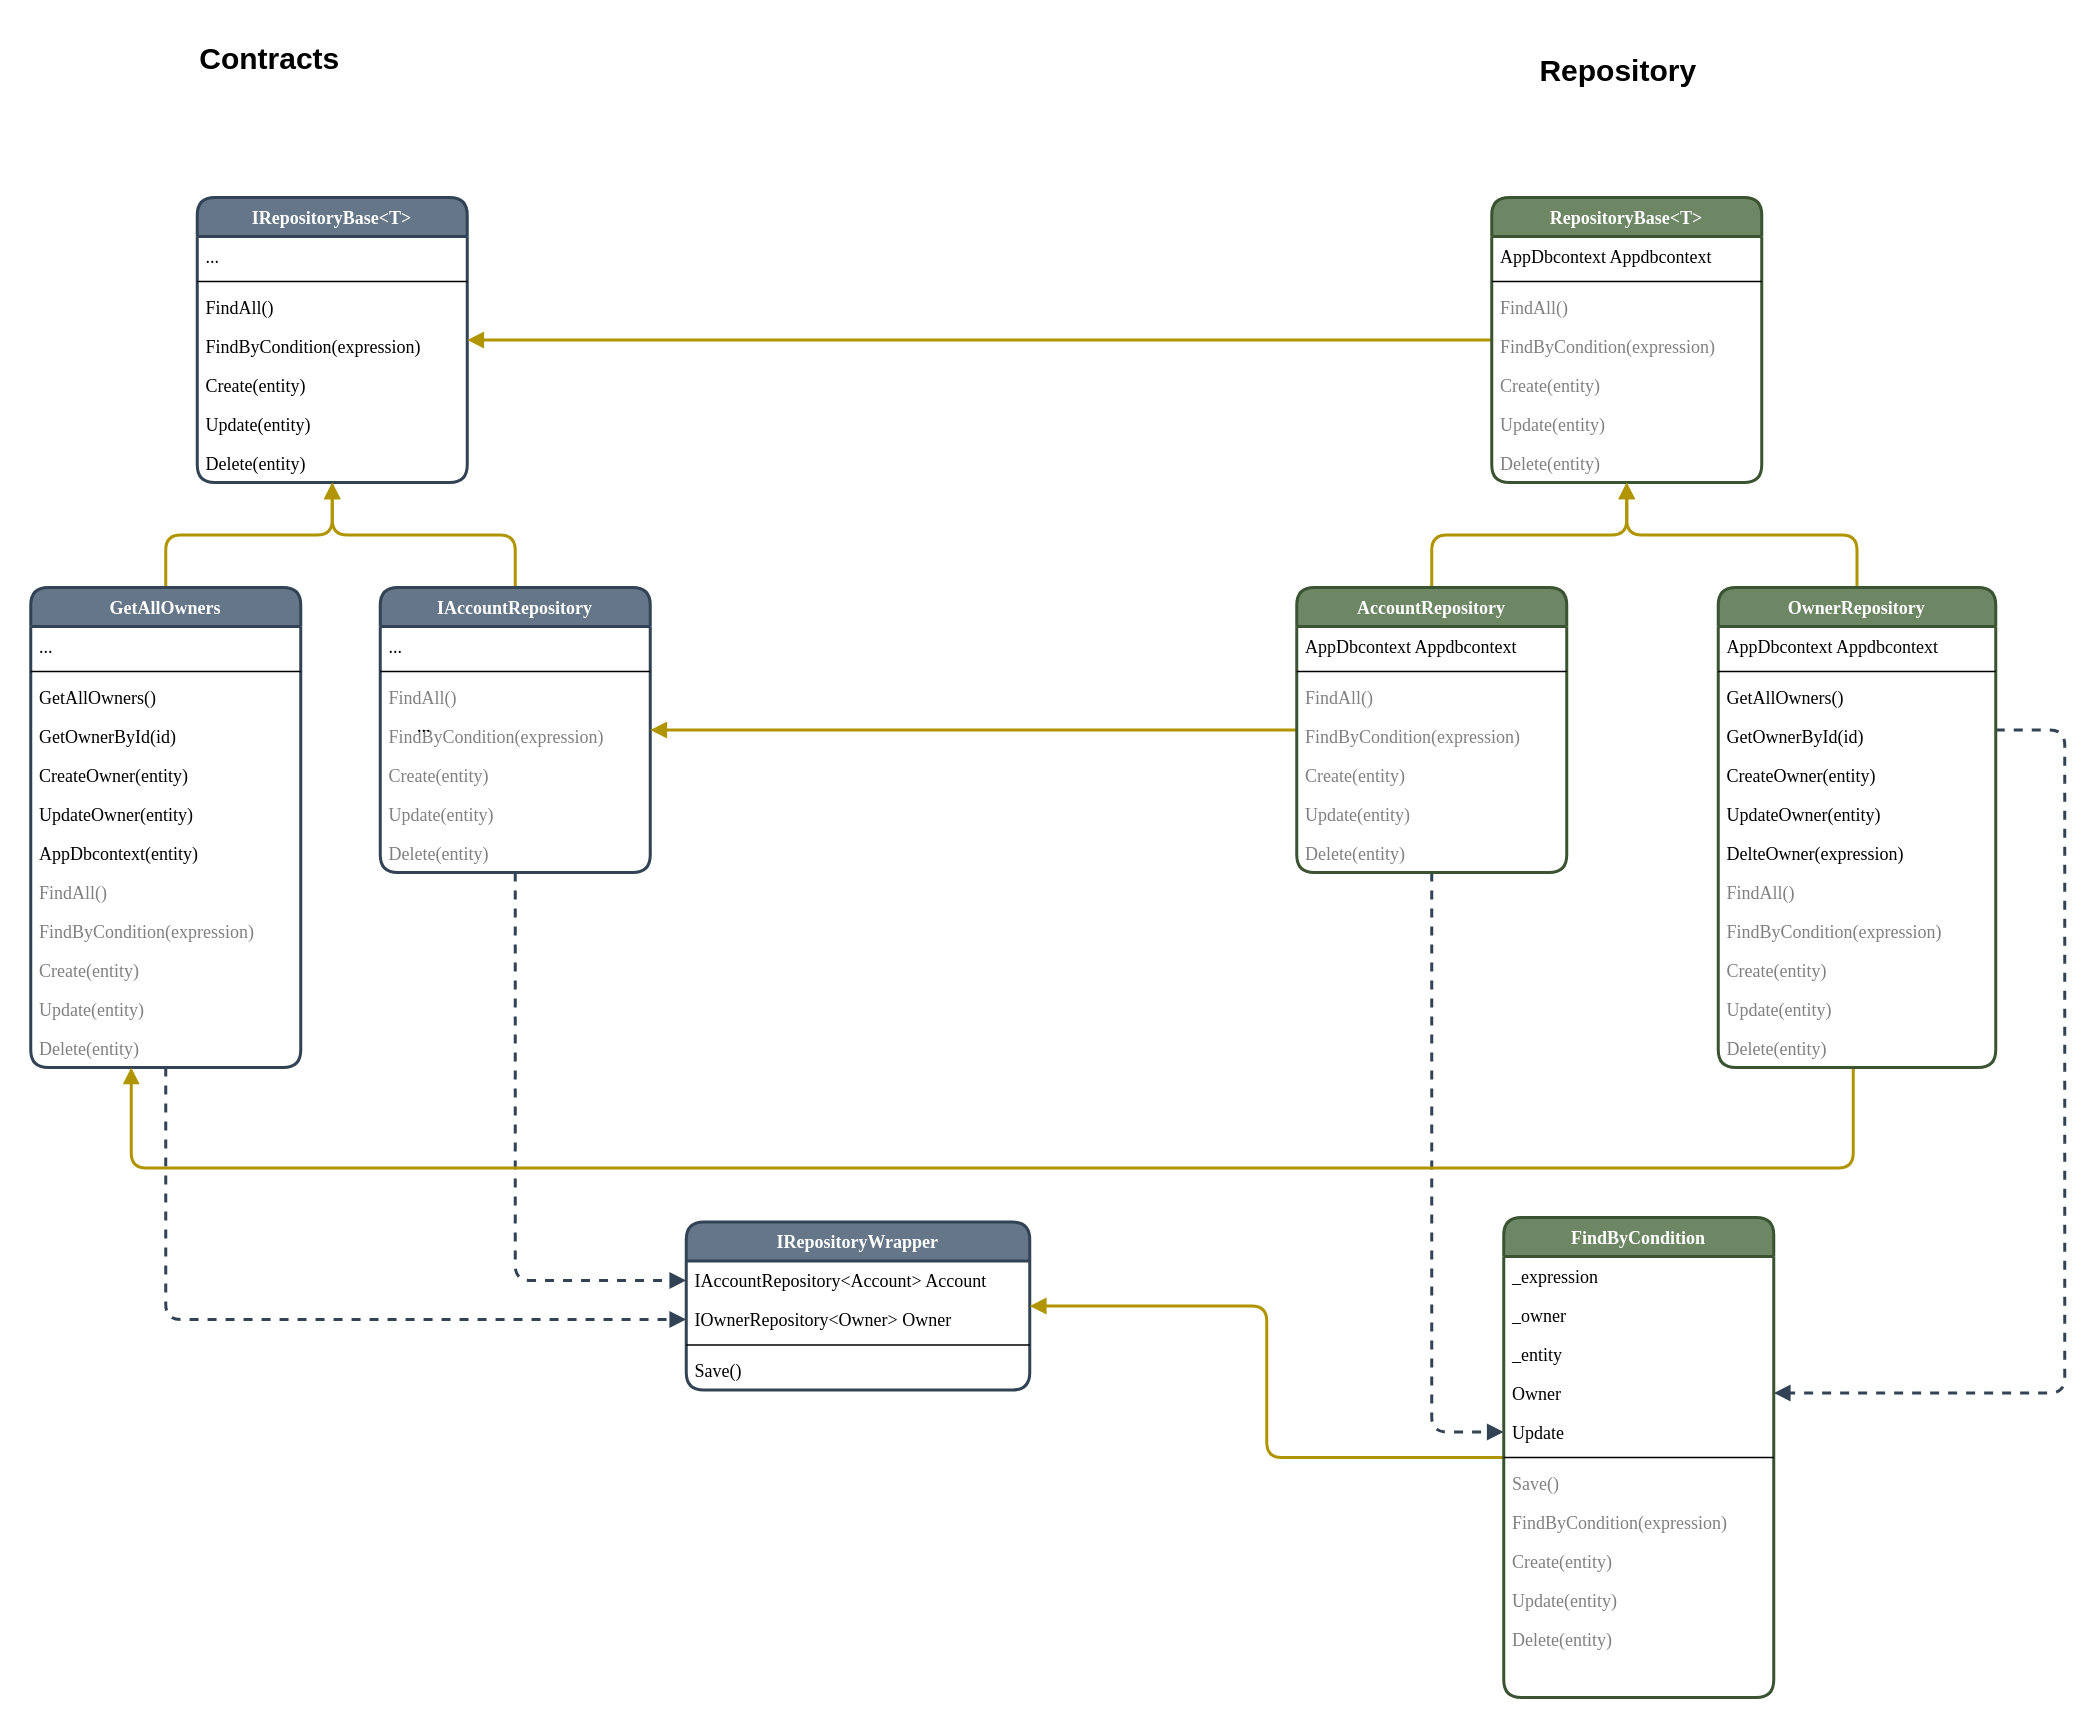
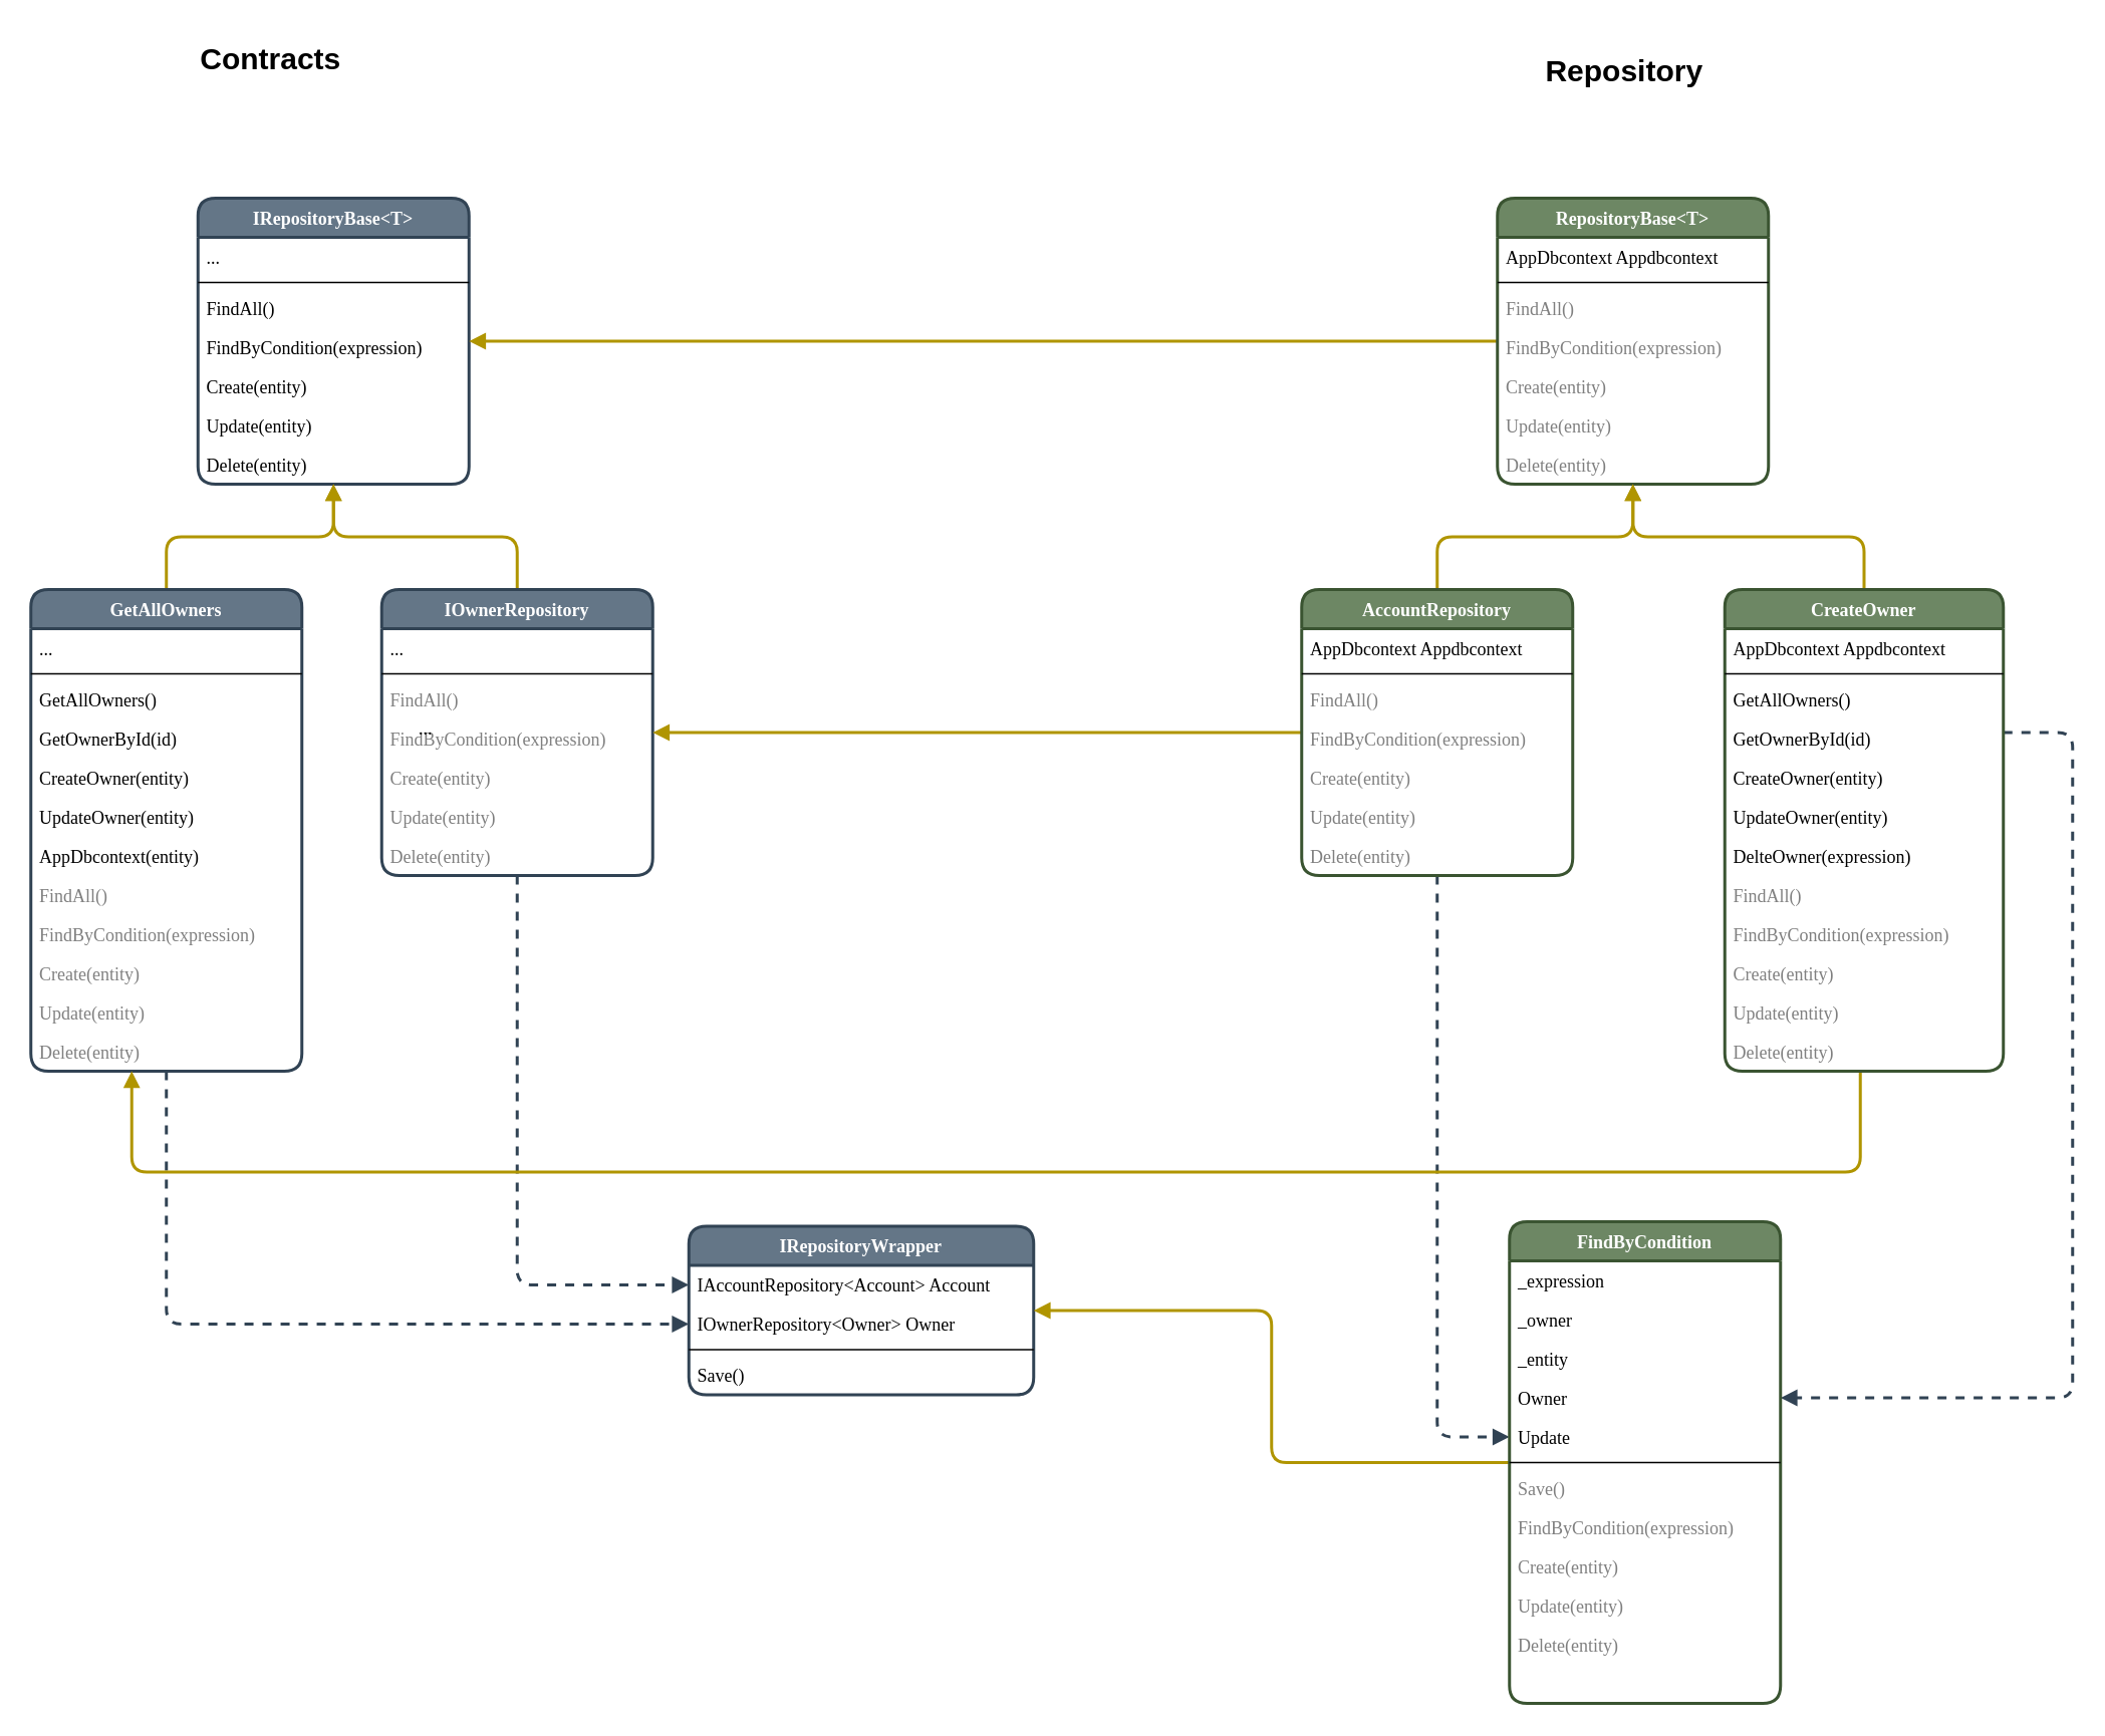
- <mxCell id="28" value="IAccountRepository" style="swimlane;fontStyle=1;align=center;verticalAlign=middle;childLayout=stackLayout;horizontal=1;startSize=26;horizontalStack=0;resizeParent=1;resizeLast=0;collapsible=1;marginBottom=0;rounded=1;shadow=0;strokeWidth=2;fillColor=#647687;fontColor=#ffffff;strokeColor=#314354;labelBackgroundColor=none;fontFamily=Tahoma;" parent="1" vertex="1"><mxGeometry x="253" y="391" width="180" height="190" as="geometry"><mxRectangle x="230" y="140" width="160" height="26" as="alternateBounds" /></mxGeometry></mxCell>
+ <mxCell id="28" value="IOwnerRepository" style="swimlane;fontStyle=1;align=center;verticalAlign=middle;childLayout=stackLayout;horizontal=1;startSize=26;horizontalStack=0;resizeParent=1;resizeLast=0;collapsible=1;marginBottom=0;rounded=1;shadow=0;strokeWidth=2;fillColor=#647687;fontColor=#ffffff;strokeColor=#314354;labelBackgroundColor=none;fontFamily=Tahoma;" parent="1" vertex="1"><mxGeometry x="253" y="391" width="180" height="190" as="geometry"><mxRectangle x="230" y="140" width="160" height="26" as="alternateBounds" /></mxGeometry></mxCell>
- <mxCell id="65" value="OwnerRepository" style="swimlane;fontStyle=1;align=center;verticalAlign=middle;childLayout=stackLayout;horizontal=1;startSize=26;horizontalStack=0;resizeParent=1;resizeLast=0;collapsible=1;marginBottom=0;rounded=1;shadow=0;strokeWidth=2;fillColor=#6d8764;fontColor=#ffffff;strokeColor=#3A5431;labelBackgroundColor=none;fontFamily=Tahoma;" parent="1" vertex="1"><mxGeometry x="1145" y="391" width="185" height="320" as="geometry"><mxRectangle x="230" y="140" width="160" height="26" as="alternateBounds" /></mxGeometry></mxCell>
+ <mxCell id="65" value="CreateOwner" style="swimlane;fontStyle=1;align=center;verticalAlign=middle;childLayout=stackLayout;horizontal=1;startSize=26;horizontalStack=0;resizeParent=1;resizeLast=0;collapsible=1;marginBottom=0;rounded=1;shadow=0;strokeWidth=2;fillColor=#6d8764;fontColor=#ffffff;strokeColor=#3A5431;labelBackgroundColor=none;fontFamily=Tahoma;" parent="1" vertex="1"><mxGeometry x="1145" y="391" width="185" height="320" as="geometry"><mxRectangle x="230" y="140" width="160" height="26" as="alternateBounds" /></mxGeometry></mxCell>
